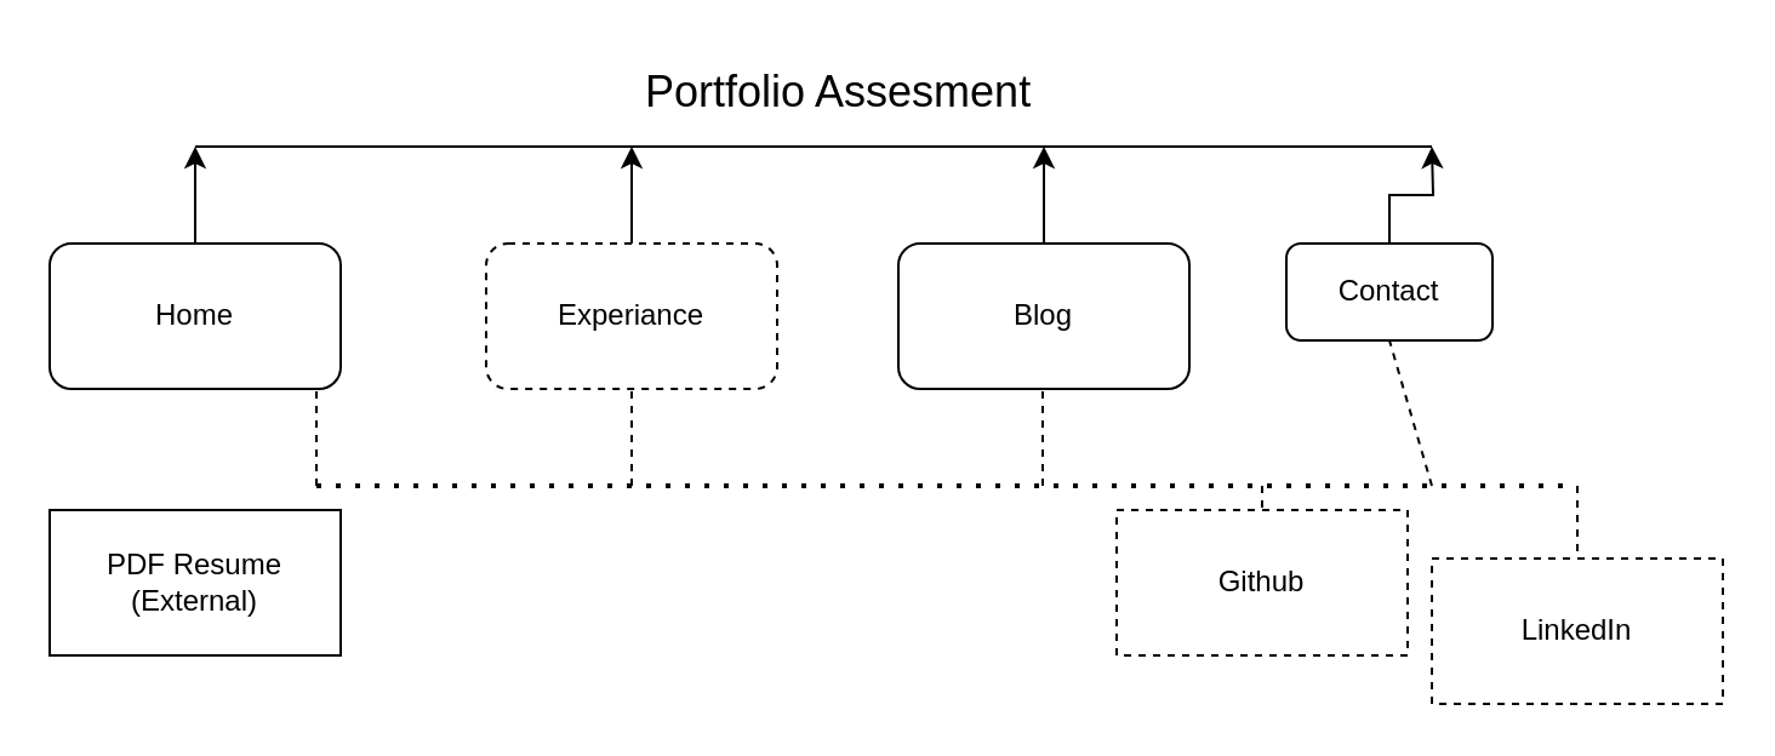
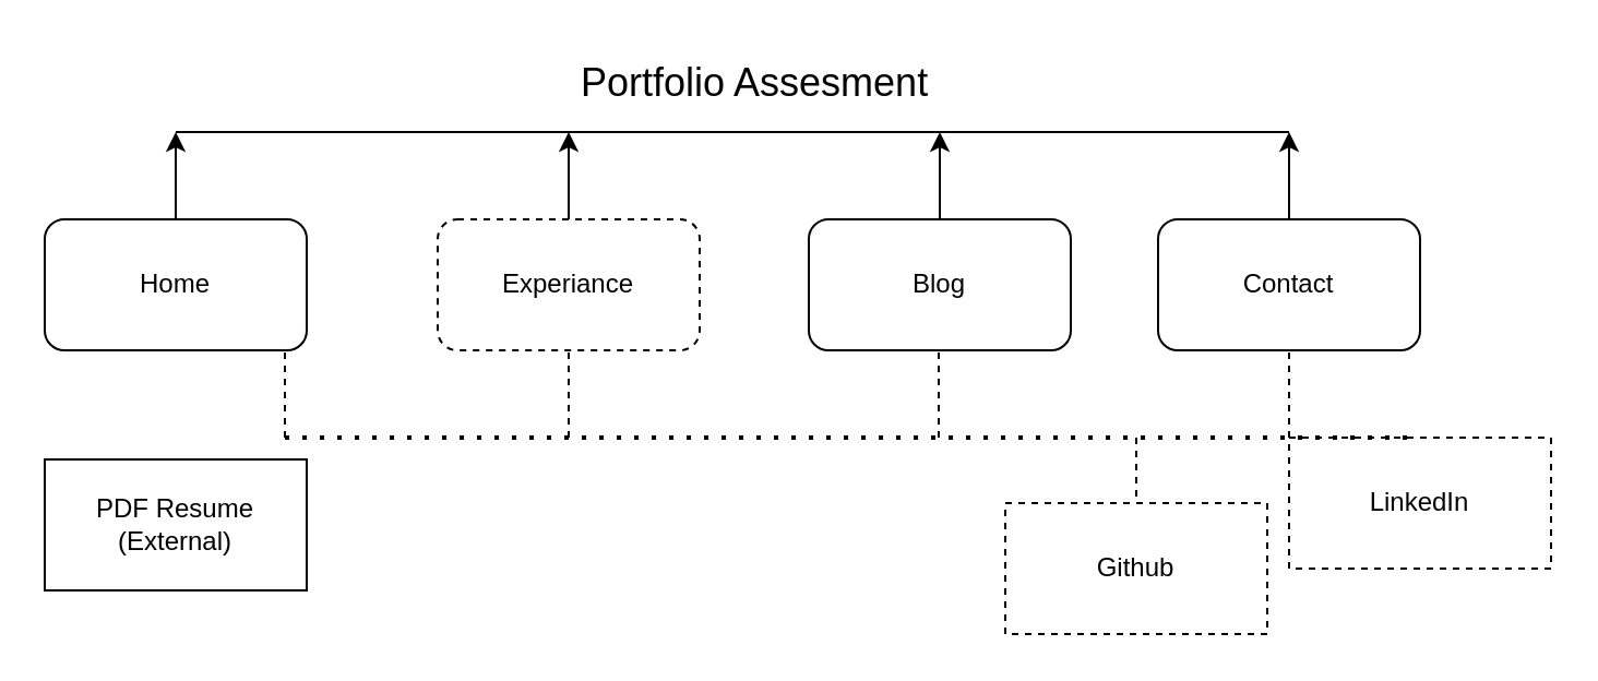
- <mxCell id="9" value="Contact" style="rounded=1;whiteSpace=wrap;html=1;" vertex="1" parent="1"><mxGeometry x="530" y="100" width="85" height="40" as="geometry" /></mxCell>
+ <mxCell id="9" value="Contact" style="rounded=1;whiteSpace=wrap;html=1;" vertex="1" parent="1"><mxGeometry x="530" y="100" width="120" height="60" as="geometry" /></mxCell>
- <mxCell id="13" value="Github" style="rounded=0;whiteSpace=wrap;html=1;dashed=1;" vertex="1" parent="1"><mxGeometry x="460" y="210" width="120" height="60" as="geometry" /></mxCell>
+ <mxCell id="13" value="Github" style="rounded=0;whiteSpace=wrap;html=1;dashed=1;" vertex="1" parent="1"><mxGeometry x="460" y="230" width="120" height="60" as="geometry" /></mxCell>
- <mxCell id="14" value="LinkedIn" style="rounded=0;whiteSpace=wrap;html=1;dashed=1;" vertex="1" parent="1"><mxGeometry x="590" y="230" width="120" height="60" as="geometry" /></mxCell>
+ <mxCell id="14" value="LinkedIn" style="rounded=0;whiteSpace=wrap;html=1;dashed=1;" vertex="1" parent="1"><mxGeometry x="590" y="200" width="120" height="60" as="geometry" /></mxCell>
